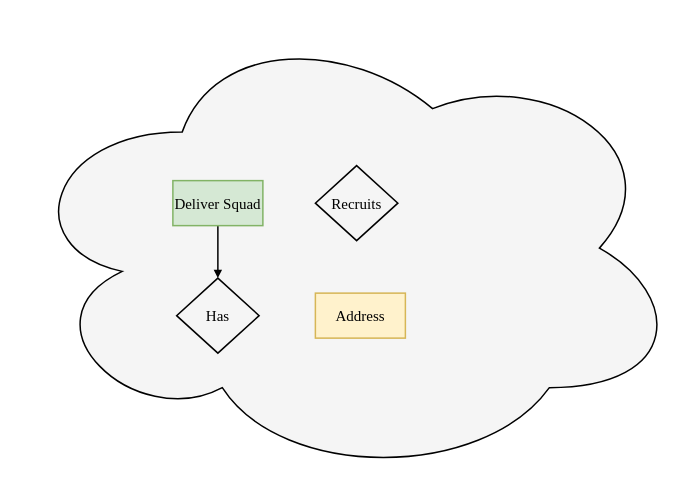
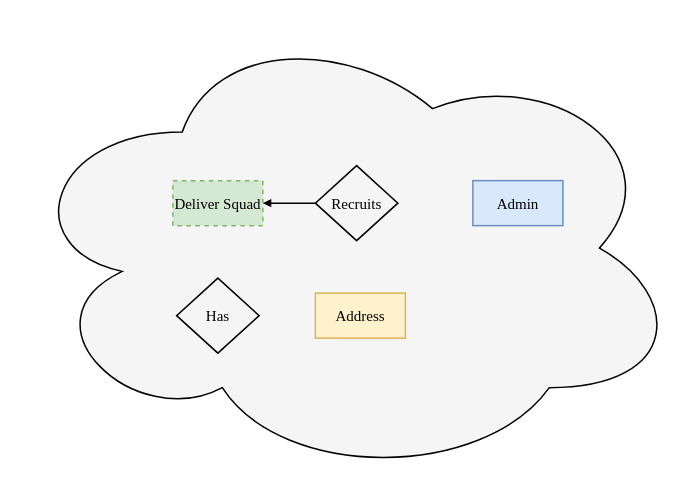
- <mxCell id="4" value="Deliver Squad" style="rounded=0;whiteSpace=wrap;html=1;labelBackgroundColor=none;labelBorderColor=none;spacing=0;fontSize=20;fillColor=#d5e8d4;strokeColor=#82b366;sketch=0;glass=0;fontFamily=Verdana;strokeWidth=2;" parent="1" vertex="1"><mxGeometry x="230" y="240" width="120" height="60" as="geometry" /></mxCell>
+ <mxCell id="4" value="Deliver Squad" style="rounded=0;whiteSpace=wrap;html=1;labelBackgroundColor=none;labelBorderColor=none;spacing=0;fontSize=20;fillColor=#d5e8d4;strokeColor=#82b366;sketch=0;glass=0;fontFamily=Verdana;strokeWidth=2;dashed=1;" parent="1" vertex="1"><mxGeometry x="230" y="240" width="120" height="60" as="geometry" /></mxCell>
+ <mxCell id="7" style="edgeStyle=none;html=1;exitX=0;exitY=0.5;exitDx=0;exitDy=0;entryX=1;entryY=0.5;entryDx=0;entryDy=0;strokeWidth=2;endArrow=block;endFill=1;" parent="1" source="8" target="4" edge="1"><mxGeometry relative="1" as="geometry" /></mxCell>
+ <mxCell id="6" value="Admin" style="rounded=0;whiteSpace=wrap;html=1;labelBackgroundColor=none;labelBorderColor=none;spacing=0;fontSize=20;fillColor=#dae8fc;strokeColor=#6c8ebf;sketch=0;glass=0;fontFamily=Verdana;strokeWidth=2;" parent="1" vertex="1"><mxGeometry x="630" y="240" width="120" height="60" as="geometry" /></mxCell>
- <mxCell id="3" style="edgeStyle=none;html=1;exitX=0.5;exitY=1;exitDx=0;exitDy=0;entryX=0.5;entryY=0;entryDx=0;entryDy=0;strokeWidth=2;endArrow=block;endFill=1;" parent="1" source="4" target="9" edge="1"><mxGeometry relative="1" as="geometry" /></mxCell>
